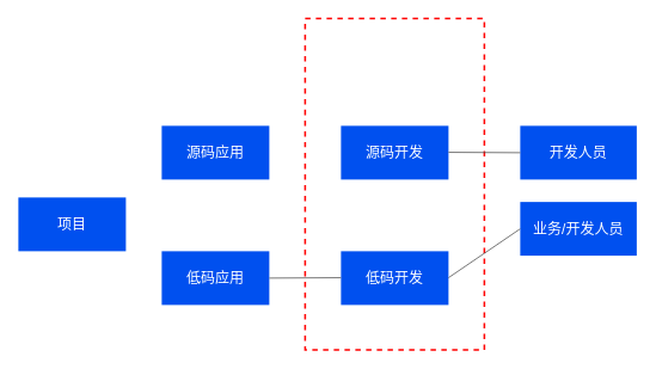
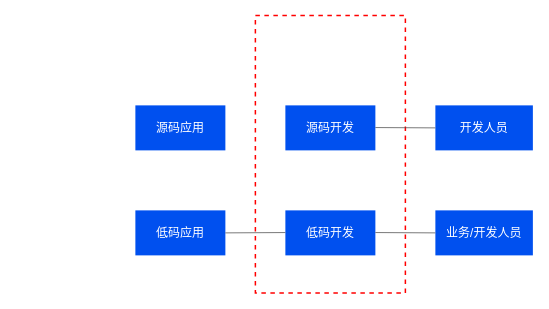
- <mxCell id="3" value="项目" style="rounded=0;whiteSpace=wrap;html=1;fillColor=#0050ef;fontColor=#ffffff;strokeColor=none;fontSize=16;" vertex="1" parent="1"><mxGeometry x="20" y="220" width="120" height="60" as="geometry" /></mxCell>
- <mxCell id="12" value="业务/开发人员" style="rounded=0;whiteSpace=wrap;html=1;fillColor=#0050ef;fontColor=#ffffff;strokeColor=none;fontSize=16;" vertex="1" parent="1"><mxGeometry x="580" y="225" width="130" height="60" as="geometry" /></mxCell>
+ <mxCell id="12" value="业务/开发人员" style="rounded=0;whiteSpace=wrap;html=1;fillColor=#0050ef;fontColor=#ffffff;strokeColor=none;fontSize=16;" vertex="1" parent="1"><mxGeometry x="580" y="280" width="130" height="60" as="geometry" /></mxCell>
